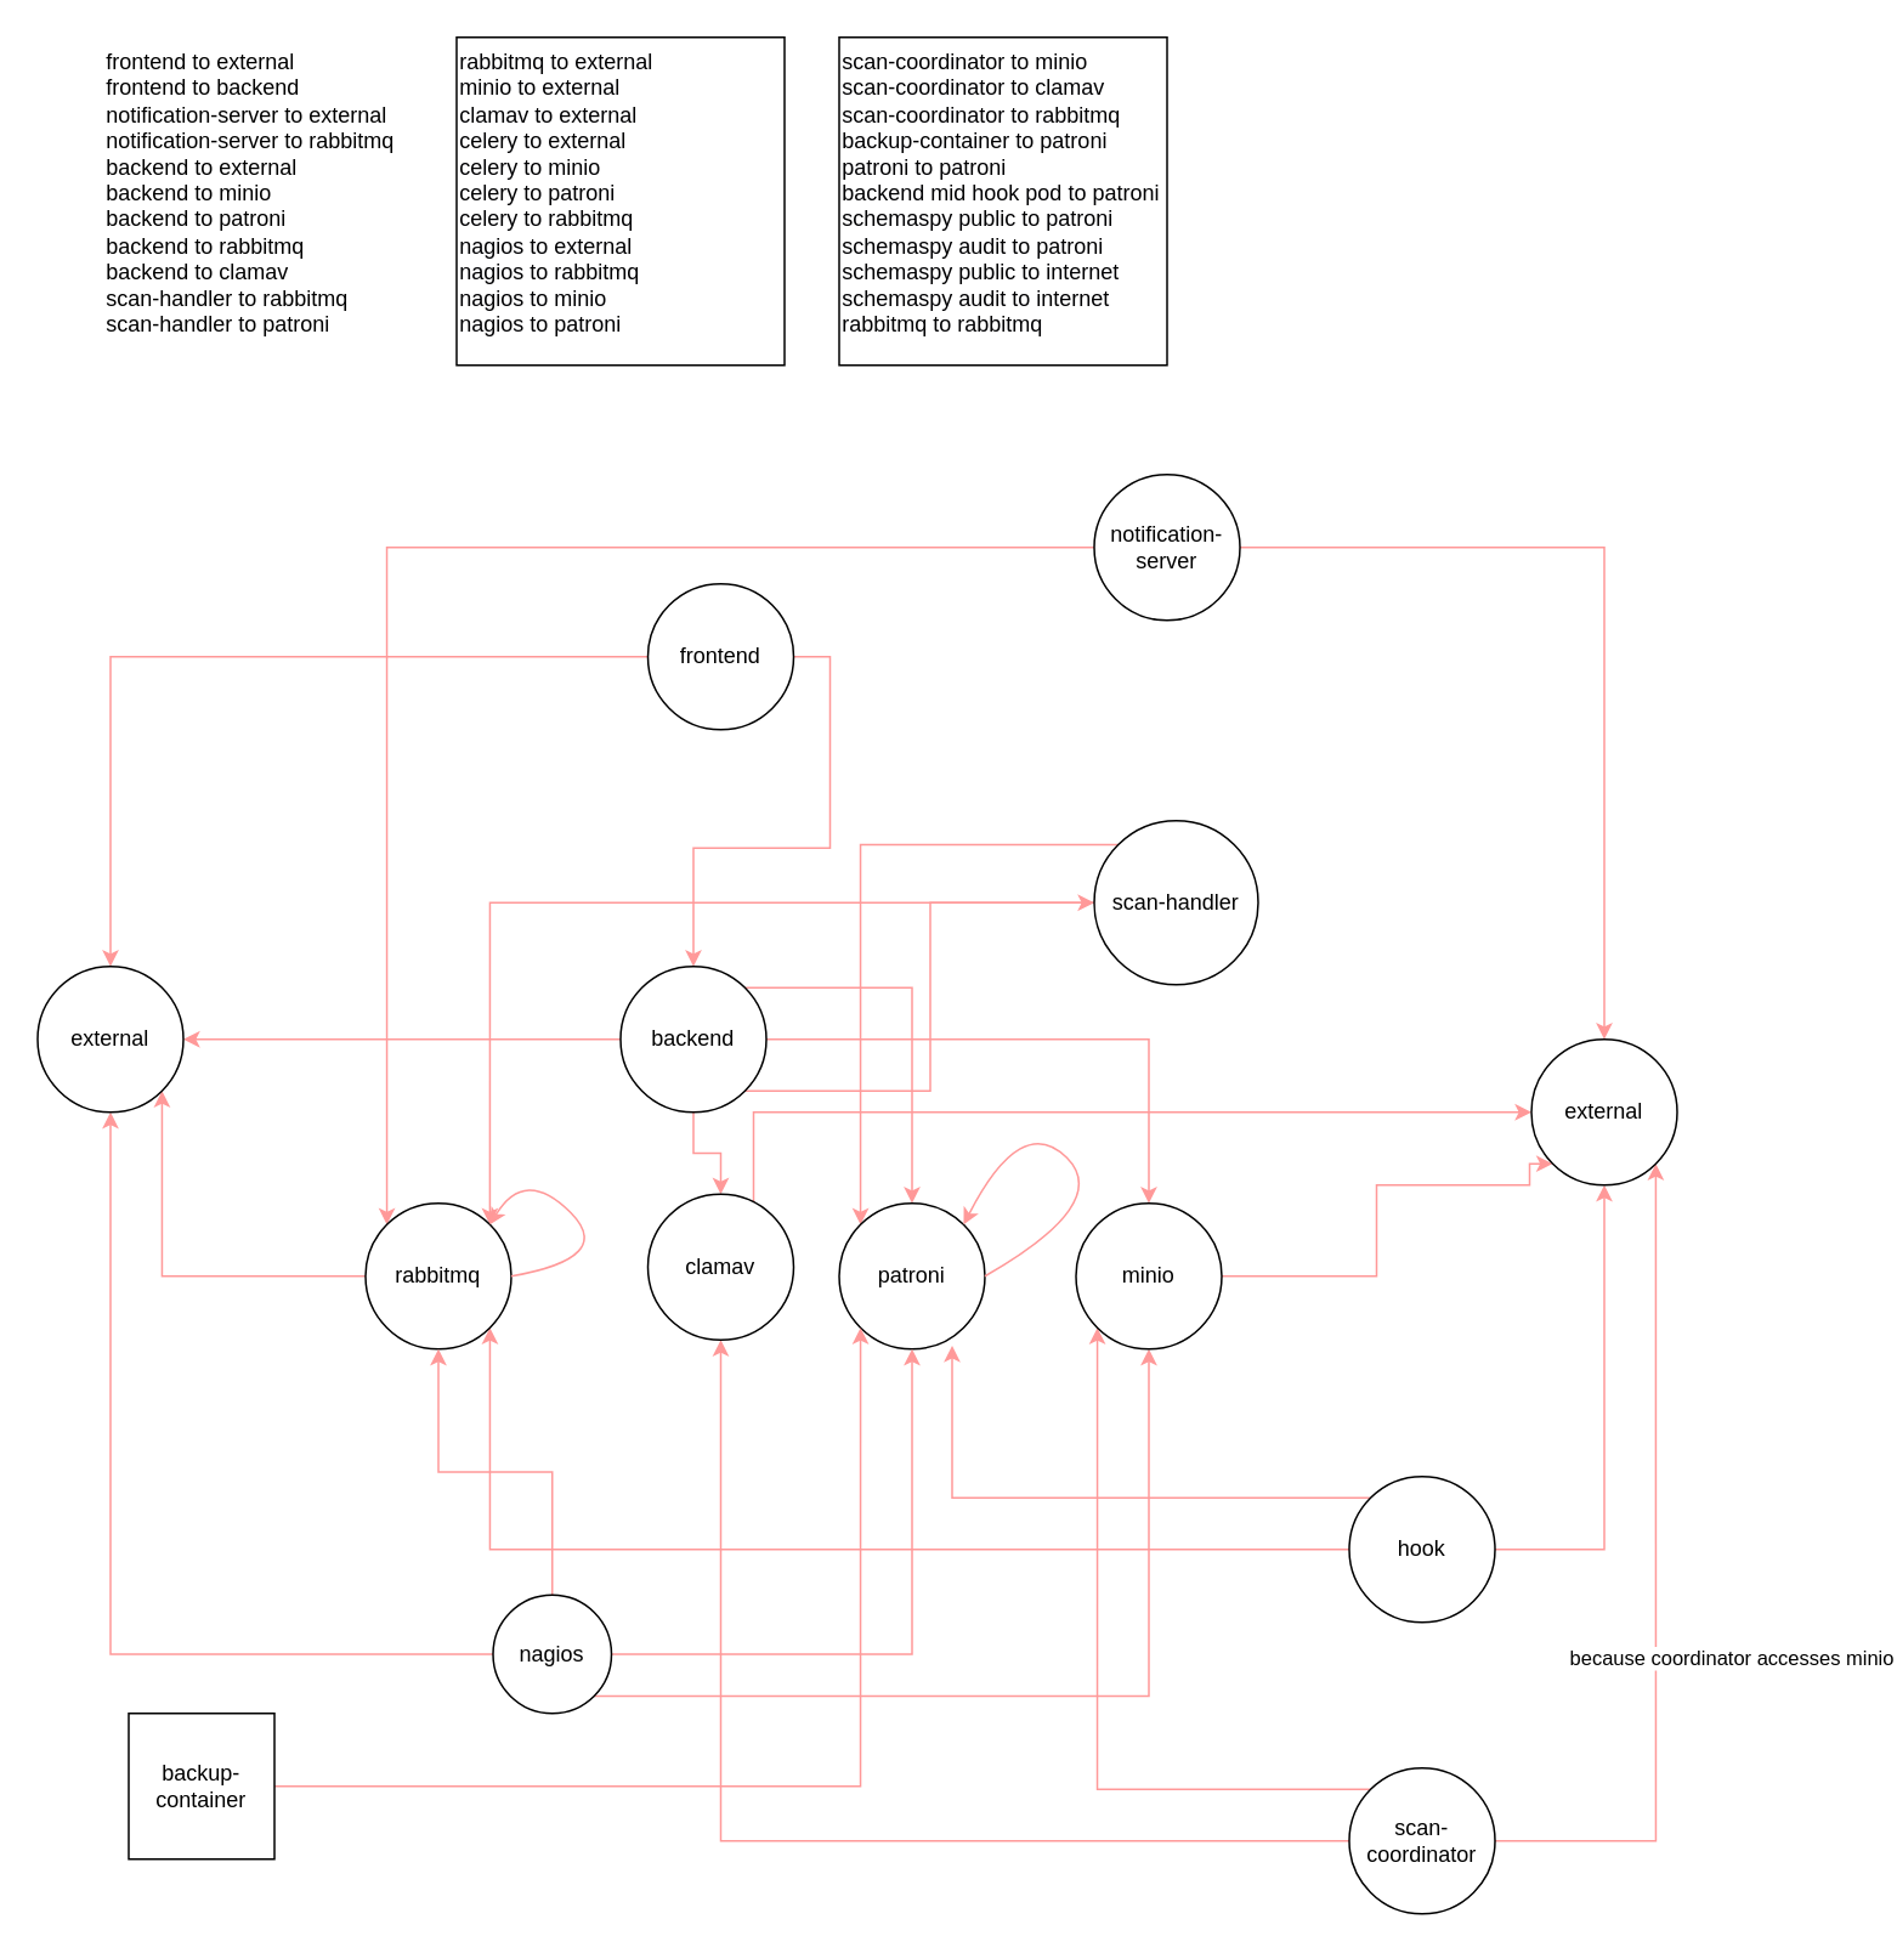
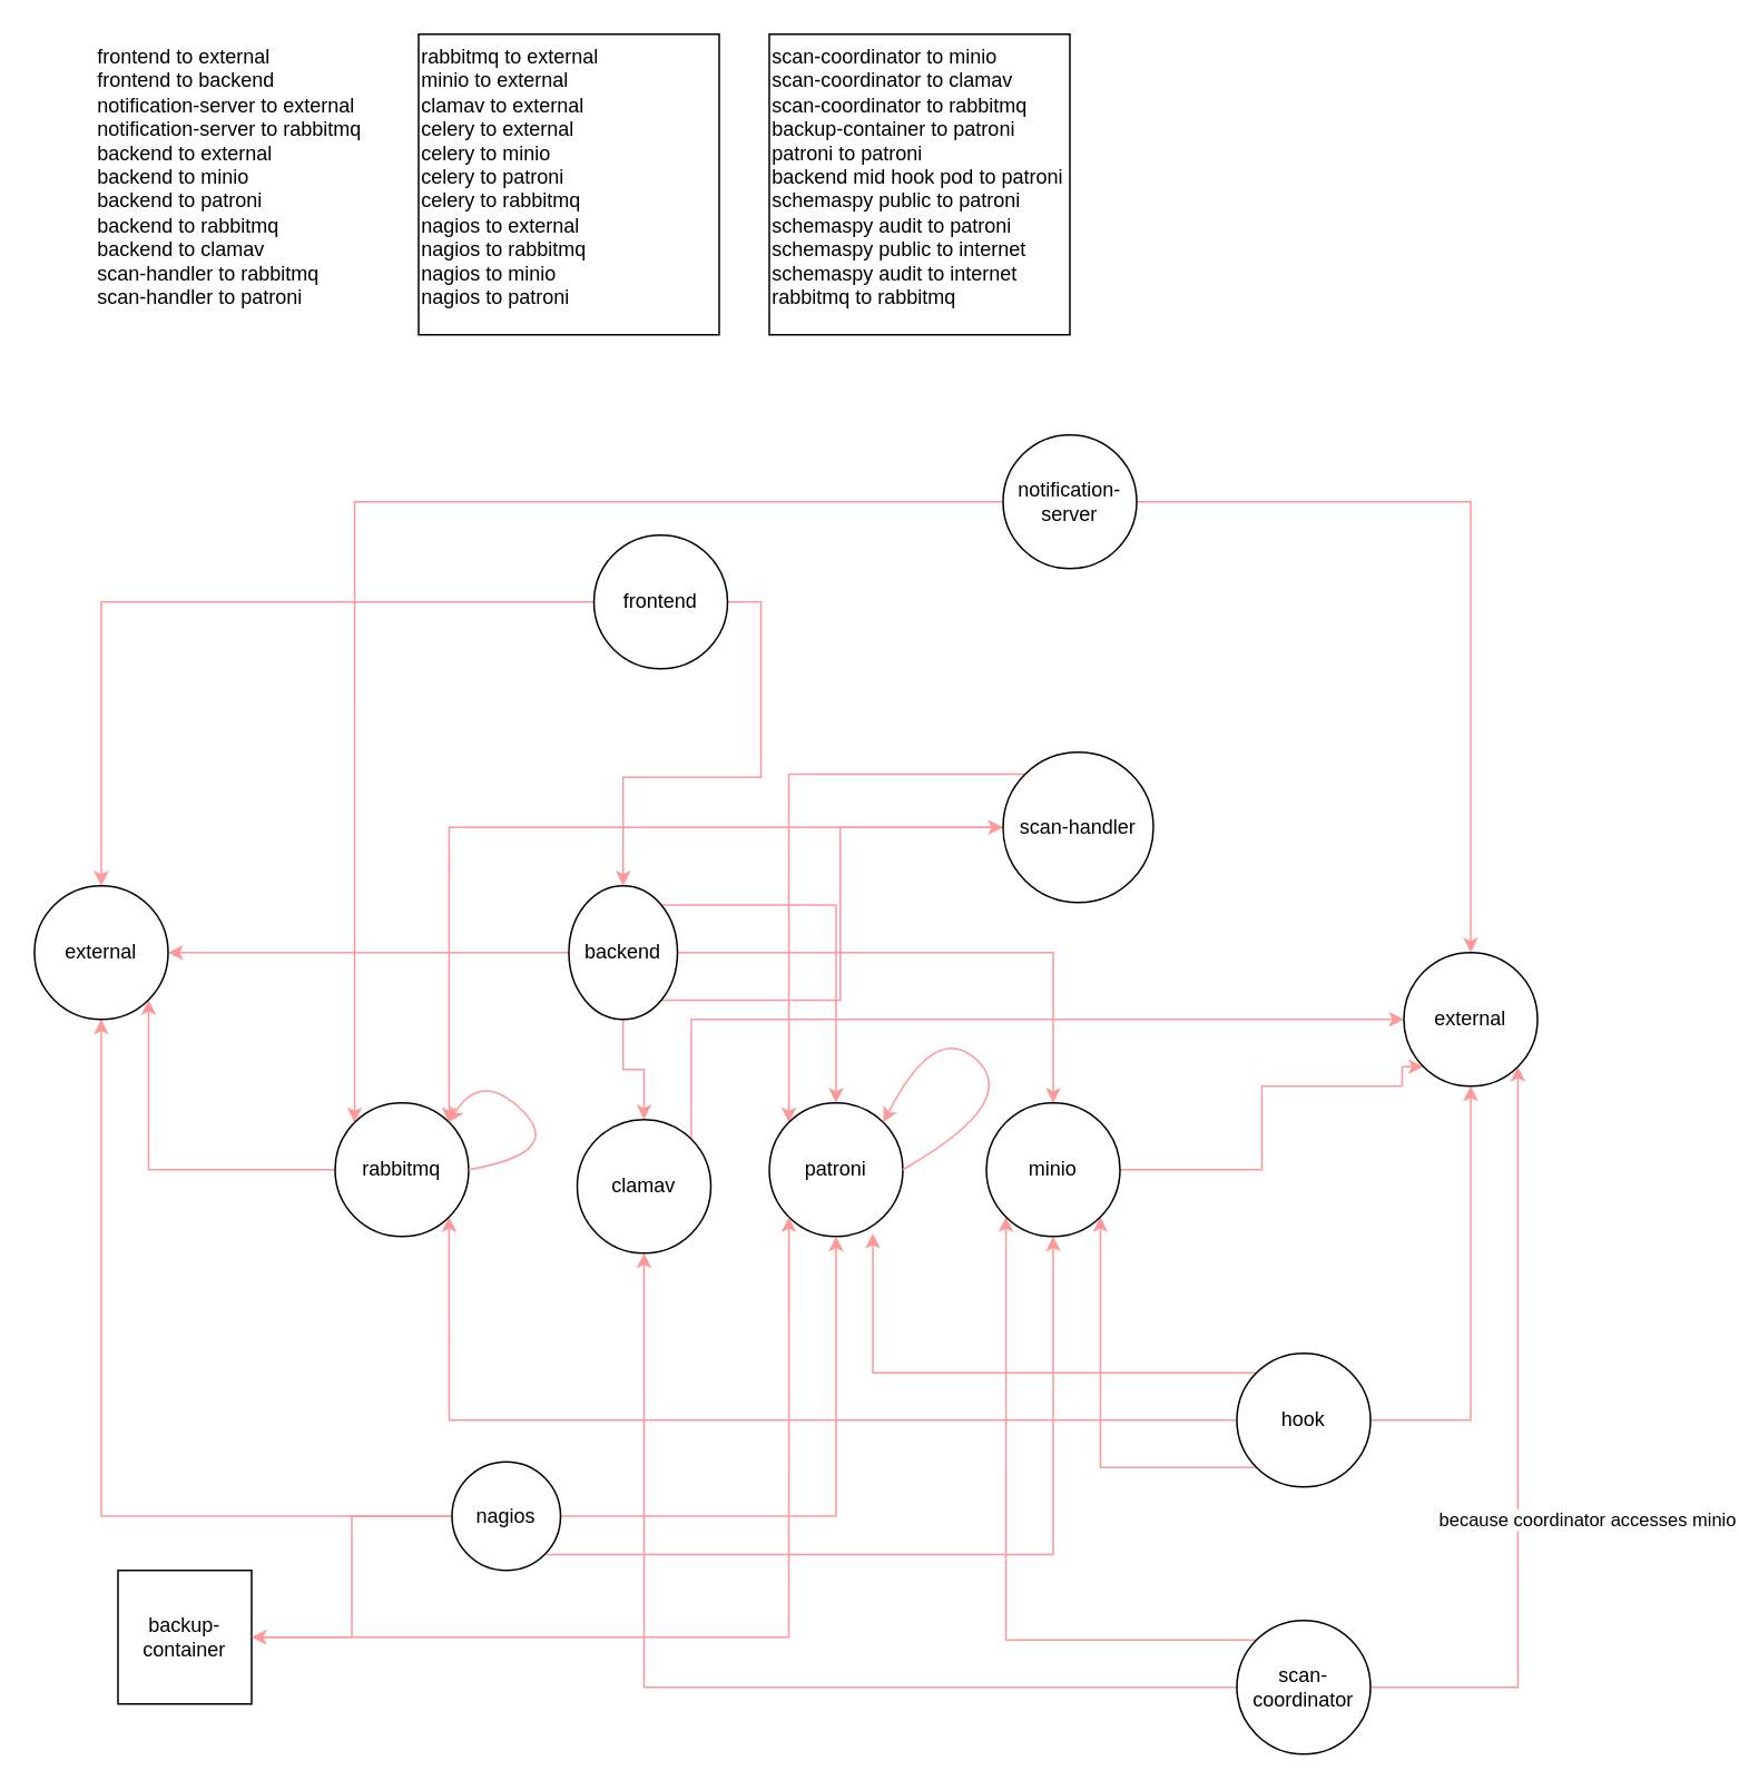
- <mxCell id="10" value="backend" style="ellipse;whiteSpace=wrap;html=1;aspect=fixed;" parent="1" vertex="1"><mxGeometry x="340" y="530" width="80" height="80" as="geometry" /></mxCell>
+ <mxCell id="10" value="backend" style="ellipse;whiteSpace=wrap;html=1;aspect=fixed;" parent="1" vertex="1"><mxGeometry x="340" y="530" width="65" height="80" as="geometry" /></mxCell>
- <mxCell id="37" value="clamav" style="ellipse;whiteSpace=wrap;html=1;aspect=fixed;" parent="1" vertex="1"><mxGeometry x="355" y="655" width="80" height="80" as="geometry" /></mxCell>
+ <mxCell id="37" value="clamav" style="ellipse;whiteSpace=wrap;html=1;aspect=fixed;" parent="1" vertex="1"><mxGeometry x="345" y="670" width="80" height="80" as="geometry" /></mxCell>
- <mxCell id="31" style="edgeStyle=orthogonalEdgeStyle;rounded=0;orthogonalLoop=1;jettySize=auto;html=1;entryX=0.5;entryY=1;entryDx=0;entryDy=0;strokeColor=#FF9999;" parent="1" source="35" target="28" edge="1"><mxGeometry relative="1" as="geometry"><mxPoint x="150" y="750" as="targetPoint" /></mxGeometry></mxCell>
+ <mxCell id="31" style="edgeStyle=orthogonalEdgeStyle;rounded=0;orthogonalLoop=1;jettySize=auto;html=1;strokeColor=#FF9999;" parent="1" source="35" target="30" edge="1"><mxGeometry relative="1" as="geometry"><mxPoint x="150" y="750" as="targetPoint" /></mxGeometry></mxCell>
+ <mxCell id="15" style="edgeStyle=orthogonalEdgeStyle;rounded=0;orthogonalLoop=1;jettySize=auto;html=1;entryX=1;entryY=1;entryDx=0;entryDy=0;exitX=0;exitY=1;exitDx=0;exitDy=0;strokeColor=#FF9999;" parent="1" source="18" target="39" edge="1"><mxGeometry relative="1" as="geometry" /></mxCell>
